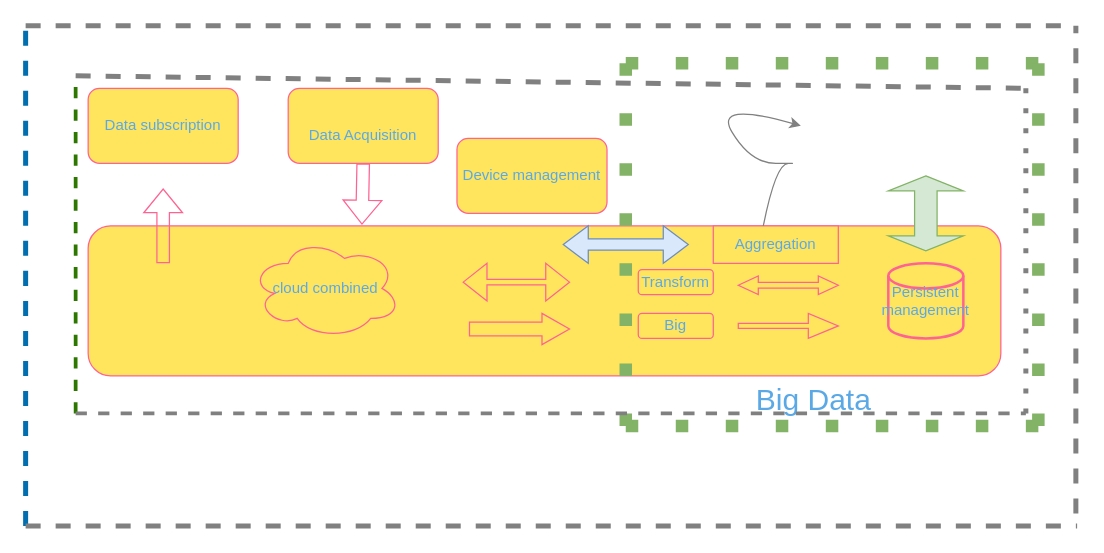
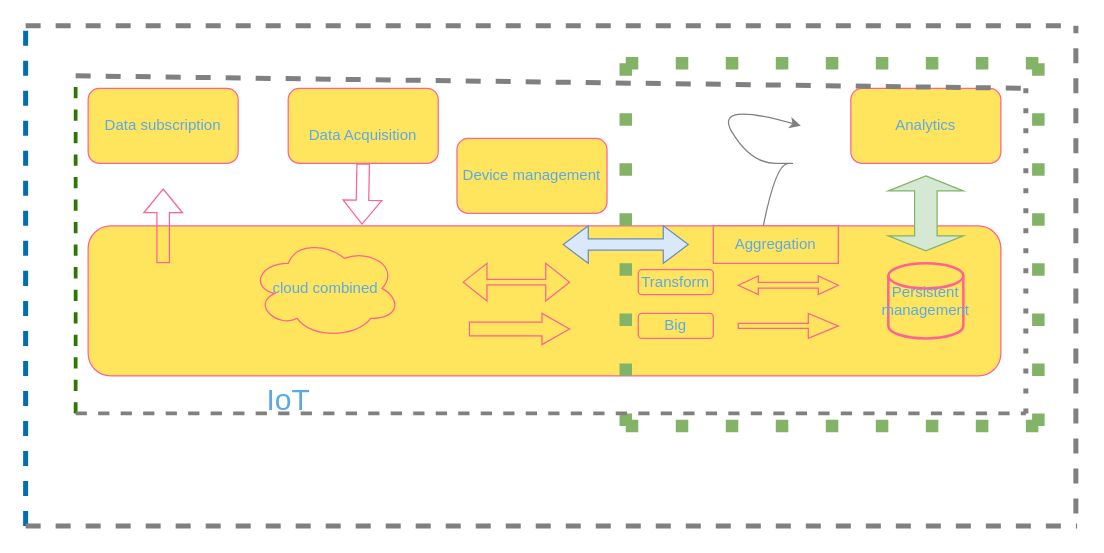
+ <mxCell id="12" value="Analytics" style="rounded=1;whiteSpace=wrap;html=1;fillColor=#FFE45E;strokeColor=#FF6392;fontColor=#5AA9E6;" vertex="1" parent="1"><mxGeometry x="680" y="70" width="120" height="60" as="geometry" /></mxCell>
+ <mxCell id="7" value="&lt;font style=&quot;font-size: 24px;&quot;&gt;IoT&lt;/font&gt;" style="text;html=1;align=center;verticalAlign=middle;resizable=0;points=[];autosize=1;strokeColor=none;fillColor=none;fontColor=#5AA9E6;" vertex="1" parent="1"><mxGeometry x="200" y="300" width="60" height="40" as="geometry" /></mxCell>
- <mxCell id="26" value="Big Data" style="text;html=1;align=center;verticalAlign=middle;resizable=0;points=[];autosize=1;strokeColor=none;fillColor=none;fontSize=24;fontColor=#5AA9E6;" vertex="1" parent="1"><mxGeometry x="590" y="300" width="120" height="40" as="geometry" /></mxCell>
